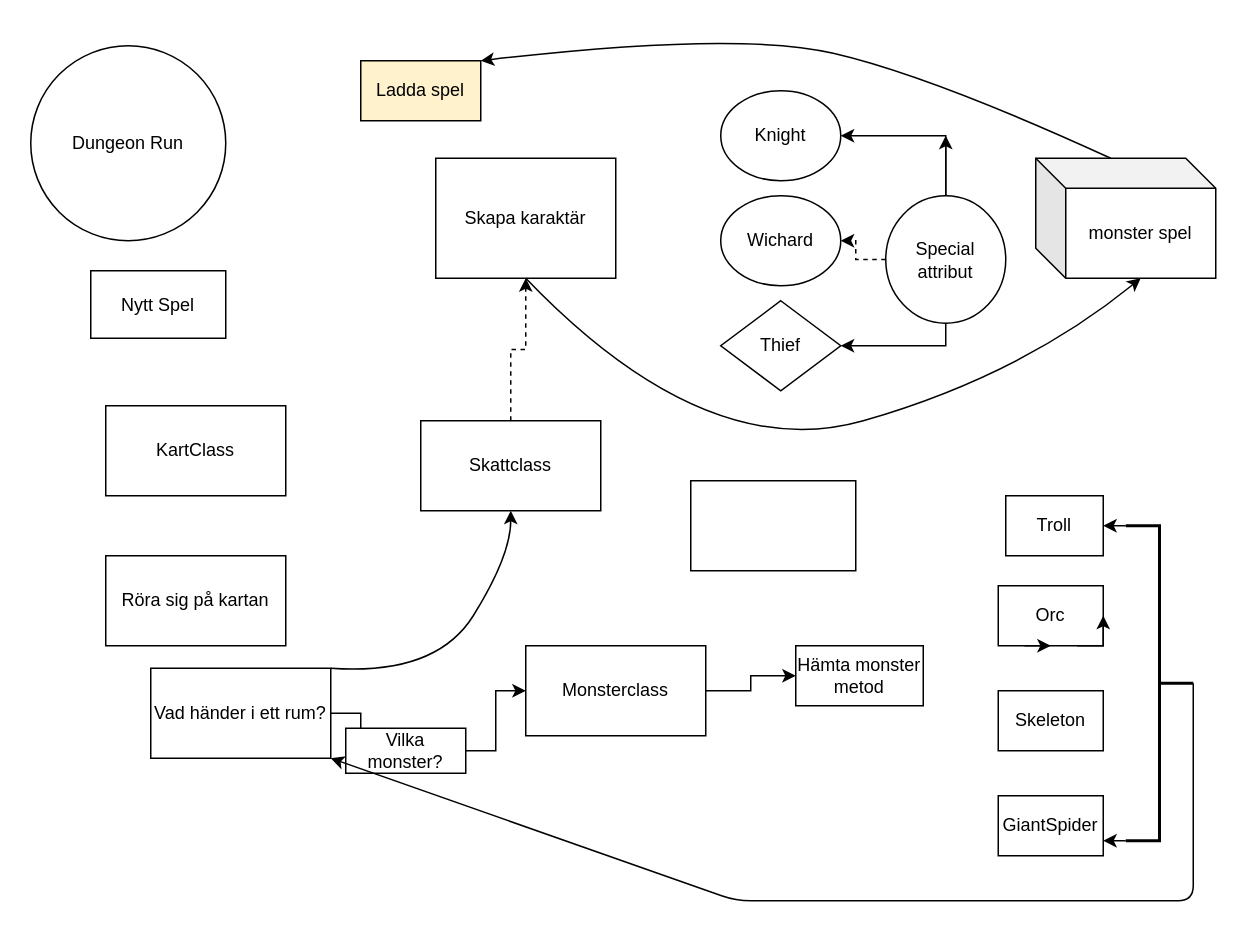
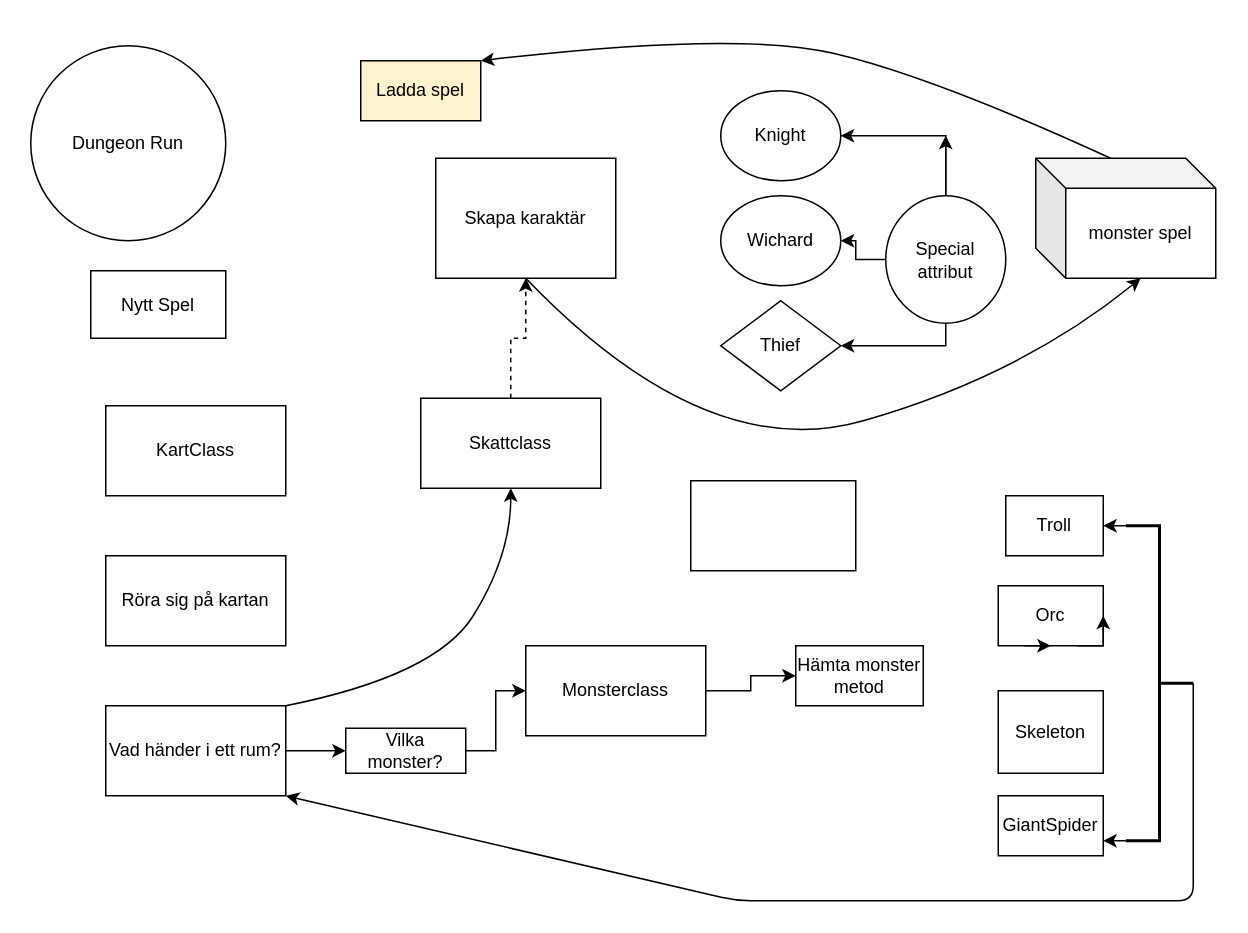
- <mxCell id="25" style="edgeStyle=orthogonalEdgeStyle;rounded=0;orthogonalLoop=1;jettySize=auto;html=1;dashed=1;" edge="1" parent="1" source="27" target="14"><mxGeometry relative="1" as="geometry" /></mxCell>
+ <mxCell id="25" style="edgeStyle=orthogonalEdgeStyle;rounded=0;orthogonalLoop=1;jettySize=auto;html=1;" edge="1" parent="1" source="27" target="14"><mxGeometry relative="1" as="geometry" /></mxCell>
- <mxCell id="10" value="Skattclass" style="rounded=0;whiteSpace=wrap;html=1;shadow=0;glass=0;sketch=0;" vertex="1" parent="1"><mxGeometry x="280" y="280" width="120" height="60" as="geometry" /></mxCell>
+ <mxCell id="10" value="Skattclass" style="rounded=0;whiteSpace=wrap;html=1;shadow=0;glass=0;sketch=0;" vertex="1" parent="1"><mxGeometry x="280" y="265" width="120" height="60" as="geometry" /></mxCell>
- <mxCell id="6" value="Vad händer i ett rum?" style="rounded=0;whiteSpace=wrap;html=1;" parent="1" vertex="1"><mxGeometry x="100" y="445" width="120" height="60" as="geometry" /></mxCell>
+ <mxCell id="6" value="Vad händer i ett rum?" style="rounded=0;whiteSpace=wrap;html=1;" parent="1" vertex="1"><mxGeometry x="70" y="470" width="120" height="60" as="geometry" /></mxCell>
- <mxCell id="18" value="Skeleton" style="rounded=0;whiteSpace=wrap;html=1;shadow=0;glass=0;sketch=0;" vertex="1" parent="1"><mxGeometry x="665" y="460" width="70" height="40" as="geometry" /></mxCell>
+ <mxCell id="18" value="Skeleton" style="rounded=0;whiteSpace=wrap;html=1;shadow=0;glass=0;sketch=0;" vertex="1" parent="1"><mxGeometry x="665" y="460" width="70" height="55" as="geometry" /></mxCell>
